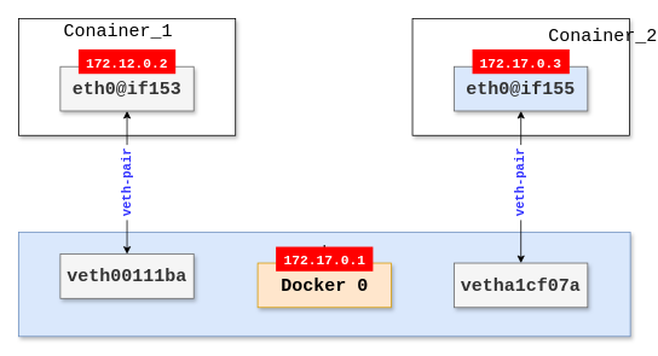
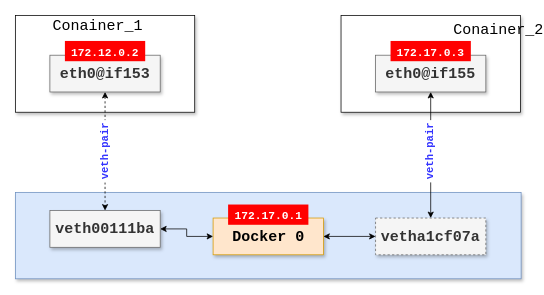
- <mxCell id="13" value="eth0@if155" style="rounded=0;whiteSpace=wrap;html=1;shadow=1;fontSize=20;fontStyle=1;fontFamily=Courier New;fillColor=#dae8fc;strokeColor=#666666;fontColor=#333333;" vertex="1" parent="1"><mxGeometry x="500" y="73" width="147" height="49" as="geometry" /></mxCell>
+ <mxCell id="13" value="eth0@if155" style="rounded=0;whiteSpace=wrap;html=1;shadow=1;fontSize=20;fontStyle=1;fontFamily=Courier New;fillColor=#f5f5f5;strokeColor=#666666;fontColor=#333333;" vertex="1" parent="1"><mxGeometry x="500" y="73" width="147" height="49" as="geometry" /></mxCell>
- <mxCell id="10" style="edgeStyle=orthogonalEdgeStyle;rounded=0;orthogonalLoop=1;jettySize=auto;html=1;entryX=0.5;entryY=0;entryDx=0;entryDy=0;fontFamily=Courier New;fontSize=20;startArrow=classic;startFill=1;" edge="1" parent="1" source="11" target="7"><mxGeometry relative="1" as="geometry" /></mxCell>
+ <mxCell id="10" style="edgeStyle=orthogonalEdgeStyle;rounded=0;orthogonalLoop=1;jettySize=auto;html=1;entryX=0.5;entryY=0;entryDx=0;entryDy=0;fontFamily=Courier New;fontSize=20;startArrow=classic;startFill=1;dashed=1;" edge="1" parent="1" source="11" target="7"><mxGeometry relative="1" as="geometry" /></mxCell>
- <mxCell id="4" style="edgeStyle=orthogonalEdgeStyle;rounded=0;orthogonalLoop=1;jettySize=auto;html=1;startArrow=classic;startFill=1;fontFamily=Courier New;fontSize=20;" edge="1" parent="1" source="5" target="16"><mxGeometry relative="1" as="geometry" /></mxCell>
+ <mxCell id="4" style="edgeStyle=orthogonalEdgeStyle;rounded=0;orthogonalLoop=1;jettySize=auto;html=1;startArrow=classic;startFill=1;fontFamily=Courier New;fontSize=20;" edge="1" parent="1" source="5" target="8"><mxGeometry relative="1" as="geometry" /></mxCell>
+ <mxCell id="6" style="edgeStyle=orthogonalEdgeStyle;rounded=0;orthogonalLoop=1;jettySize=auto;html=1;entryX=0;entryY=0.5;entryDx=0;entryDy=0;startArrow=classic;startFill=1;fontFamily=Courier New;fontSize=20;" edge="1" parent="1" source="7" target="5"><mxGeometry relative="1" as="geometry" /></mxCell>
- <mxCell id="8" value="vetha1cf07a" style="rounded=0;whiteSpace=wrap;html=1;shadow=1;fontSize=20;fontStyle=1;fontFamily=Courier New;fillColor=#f5f5f5;strokeColor=#666666;fontColor=#333333;" vertex="1" parent="1"><mxGeometry x="500" y="290" width="147" height="49" as="geometry" /></mxCell>
+ <mxCell id="8" value="vetha1cf07a" style="rounded=0;whiteSpace=wrap;html=1;shadow=1;fontSize=20;fontStyle=1;fontFamily=Courier New;fillColor=#f5f5f5;strokeColor=#666666;fontColor=#333333;dashed=1;" vertex="1" parent="1"><mxGeometry x="500" y="290" width="147" height="49" as="geometry" /></mxCell>
